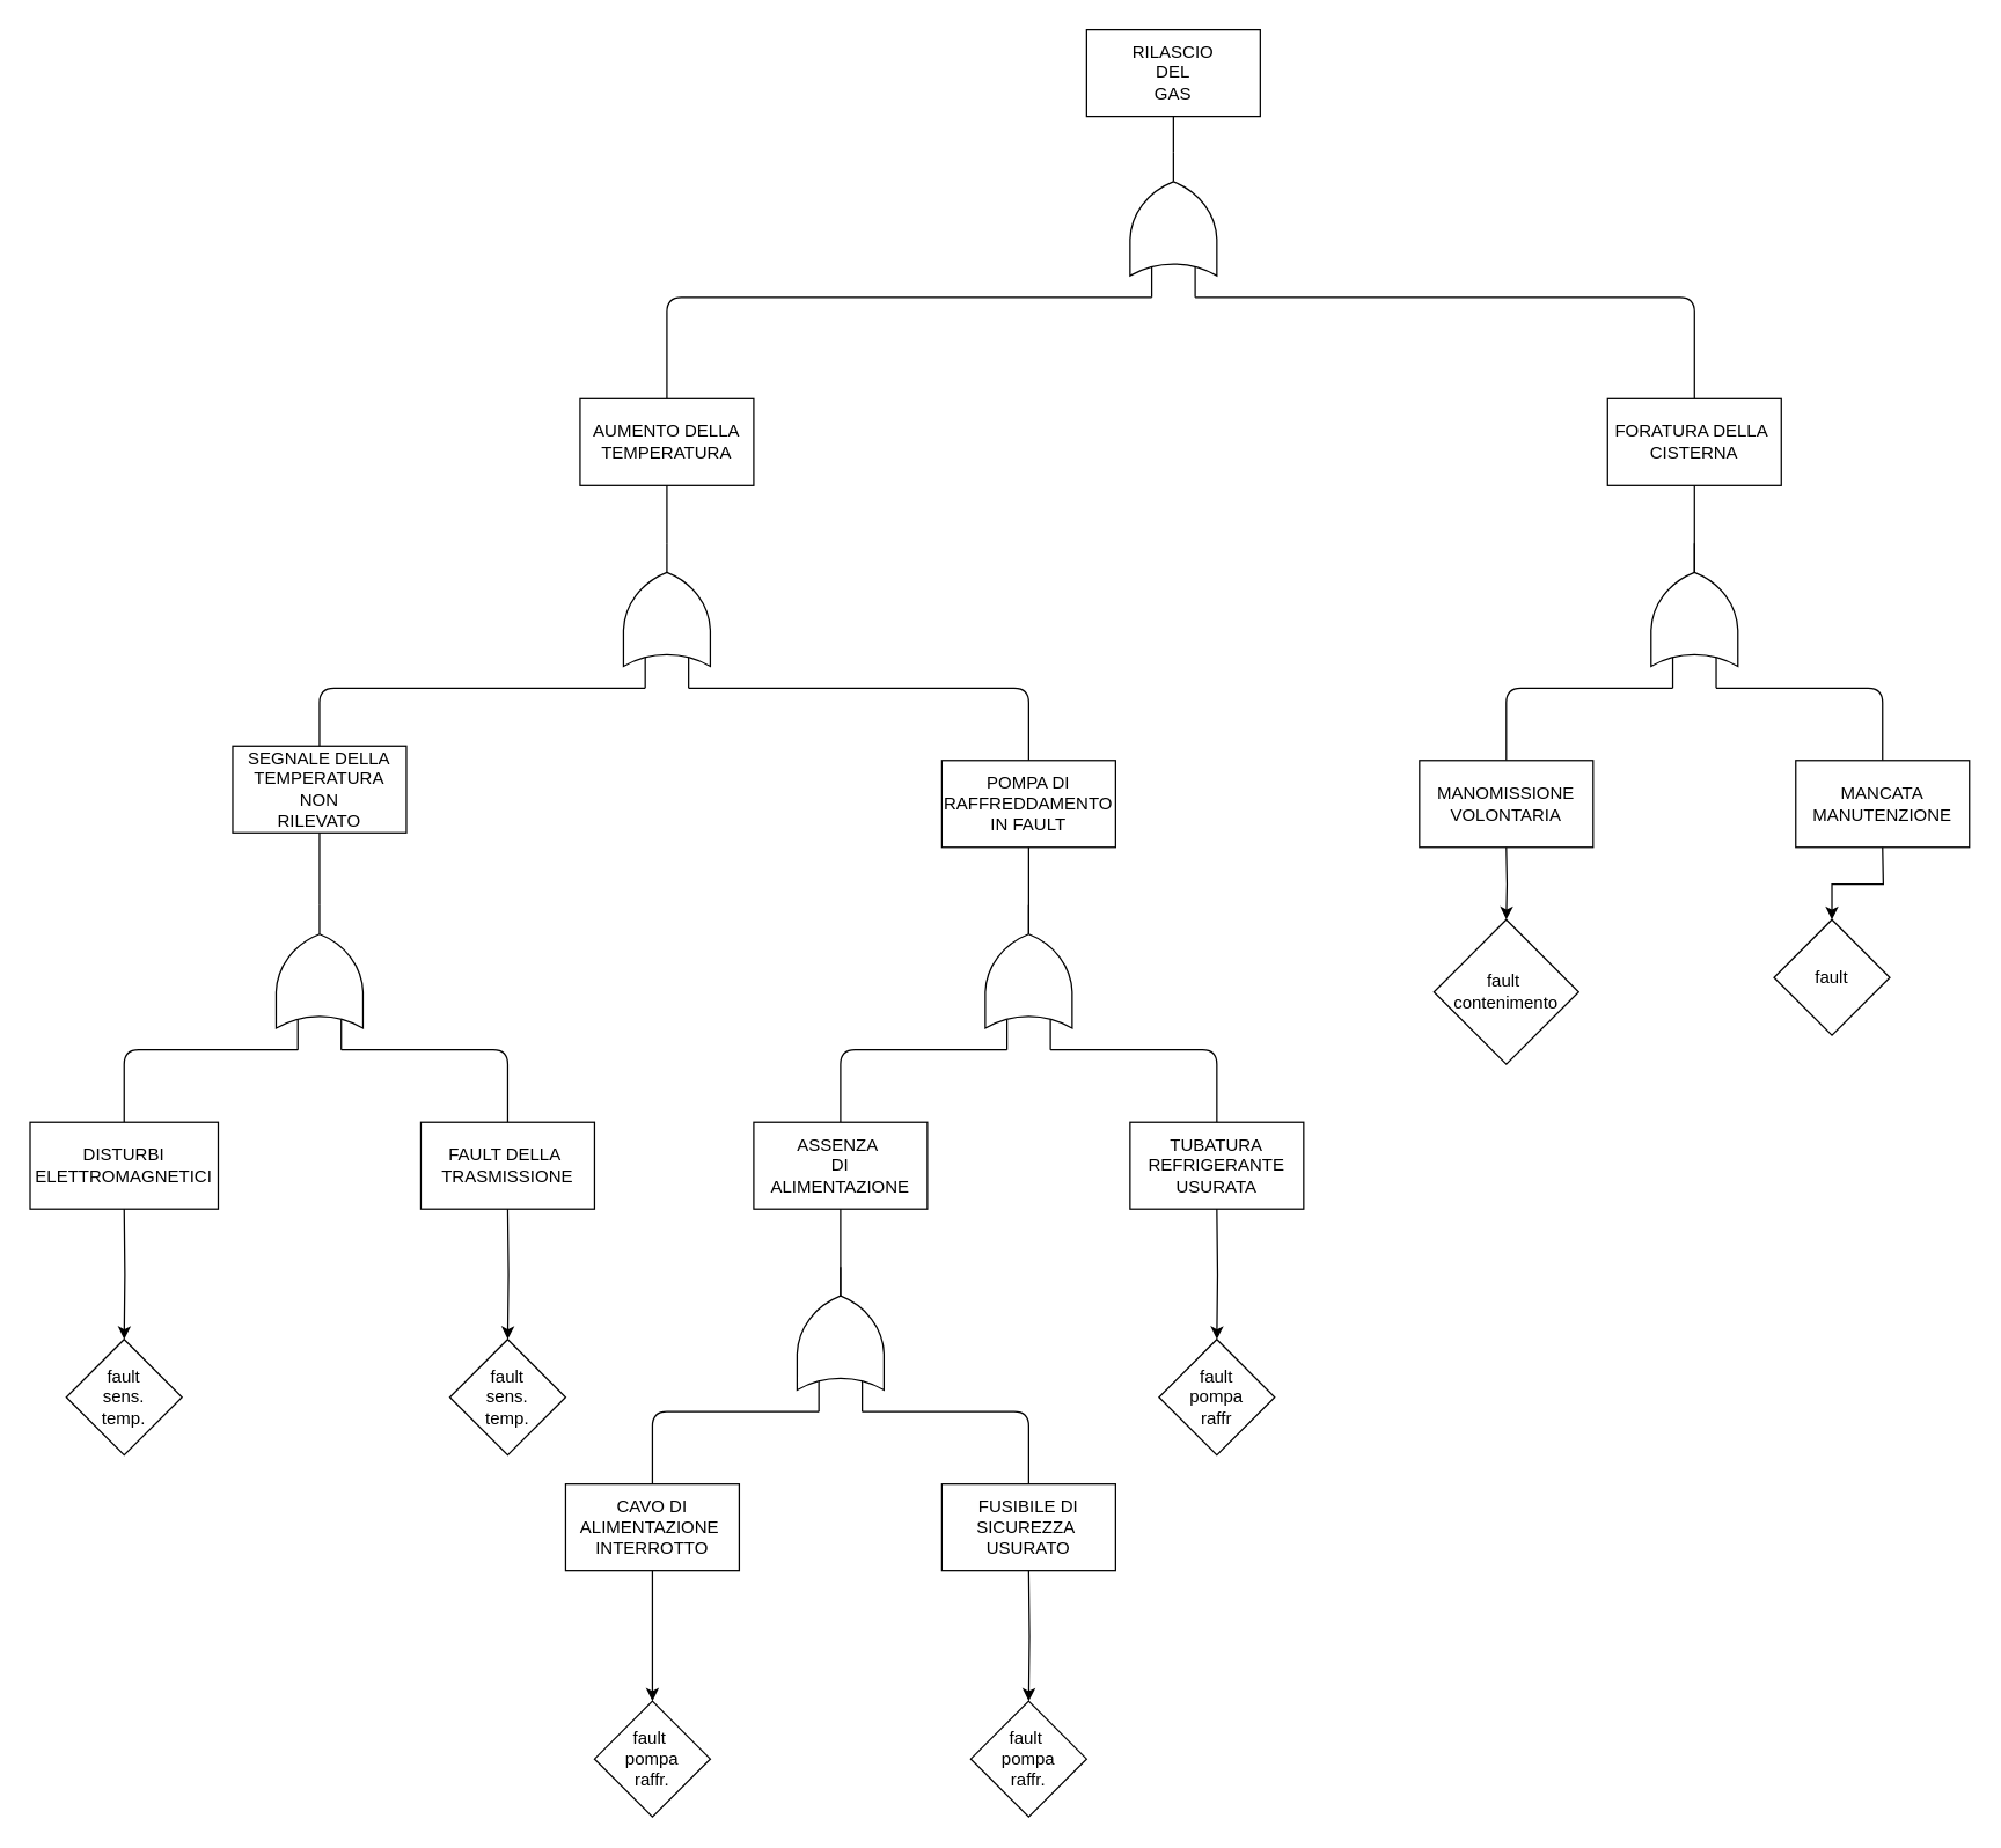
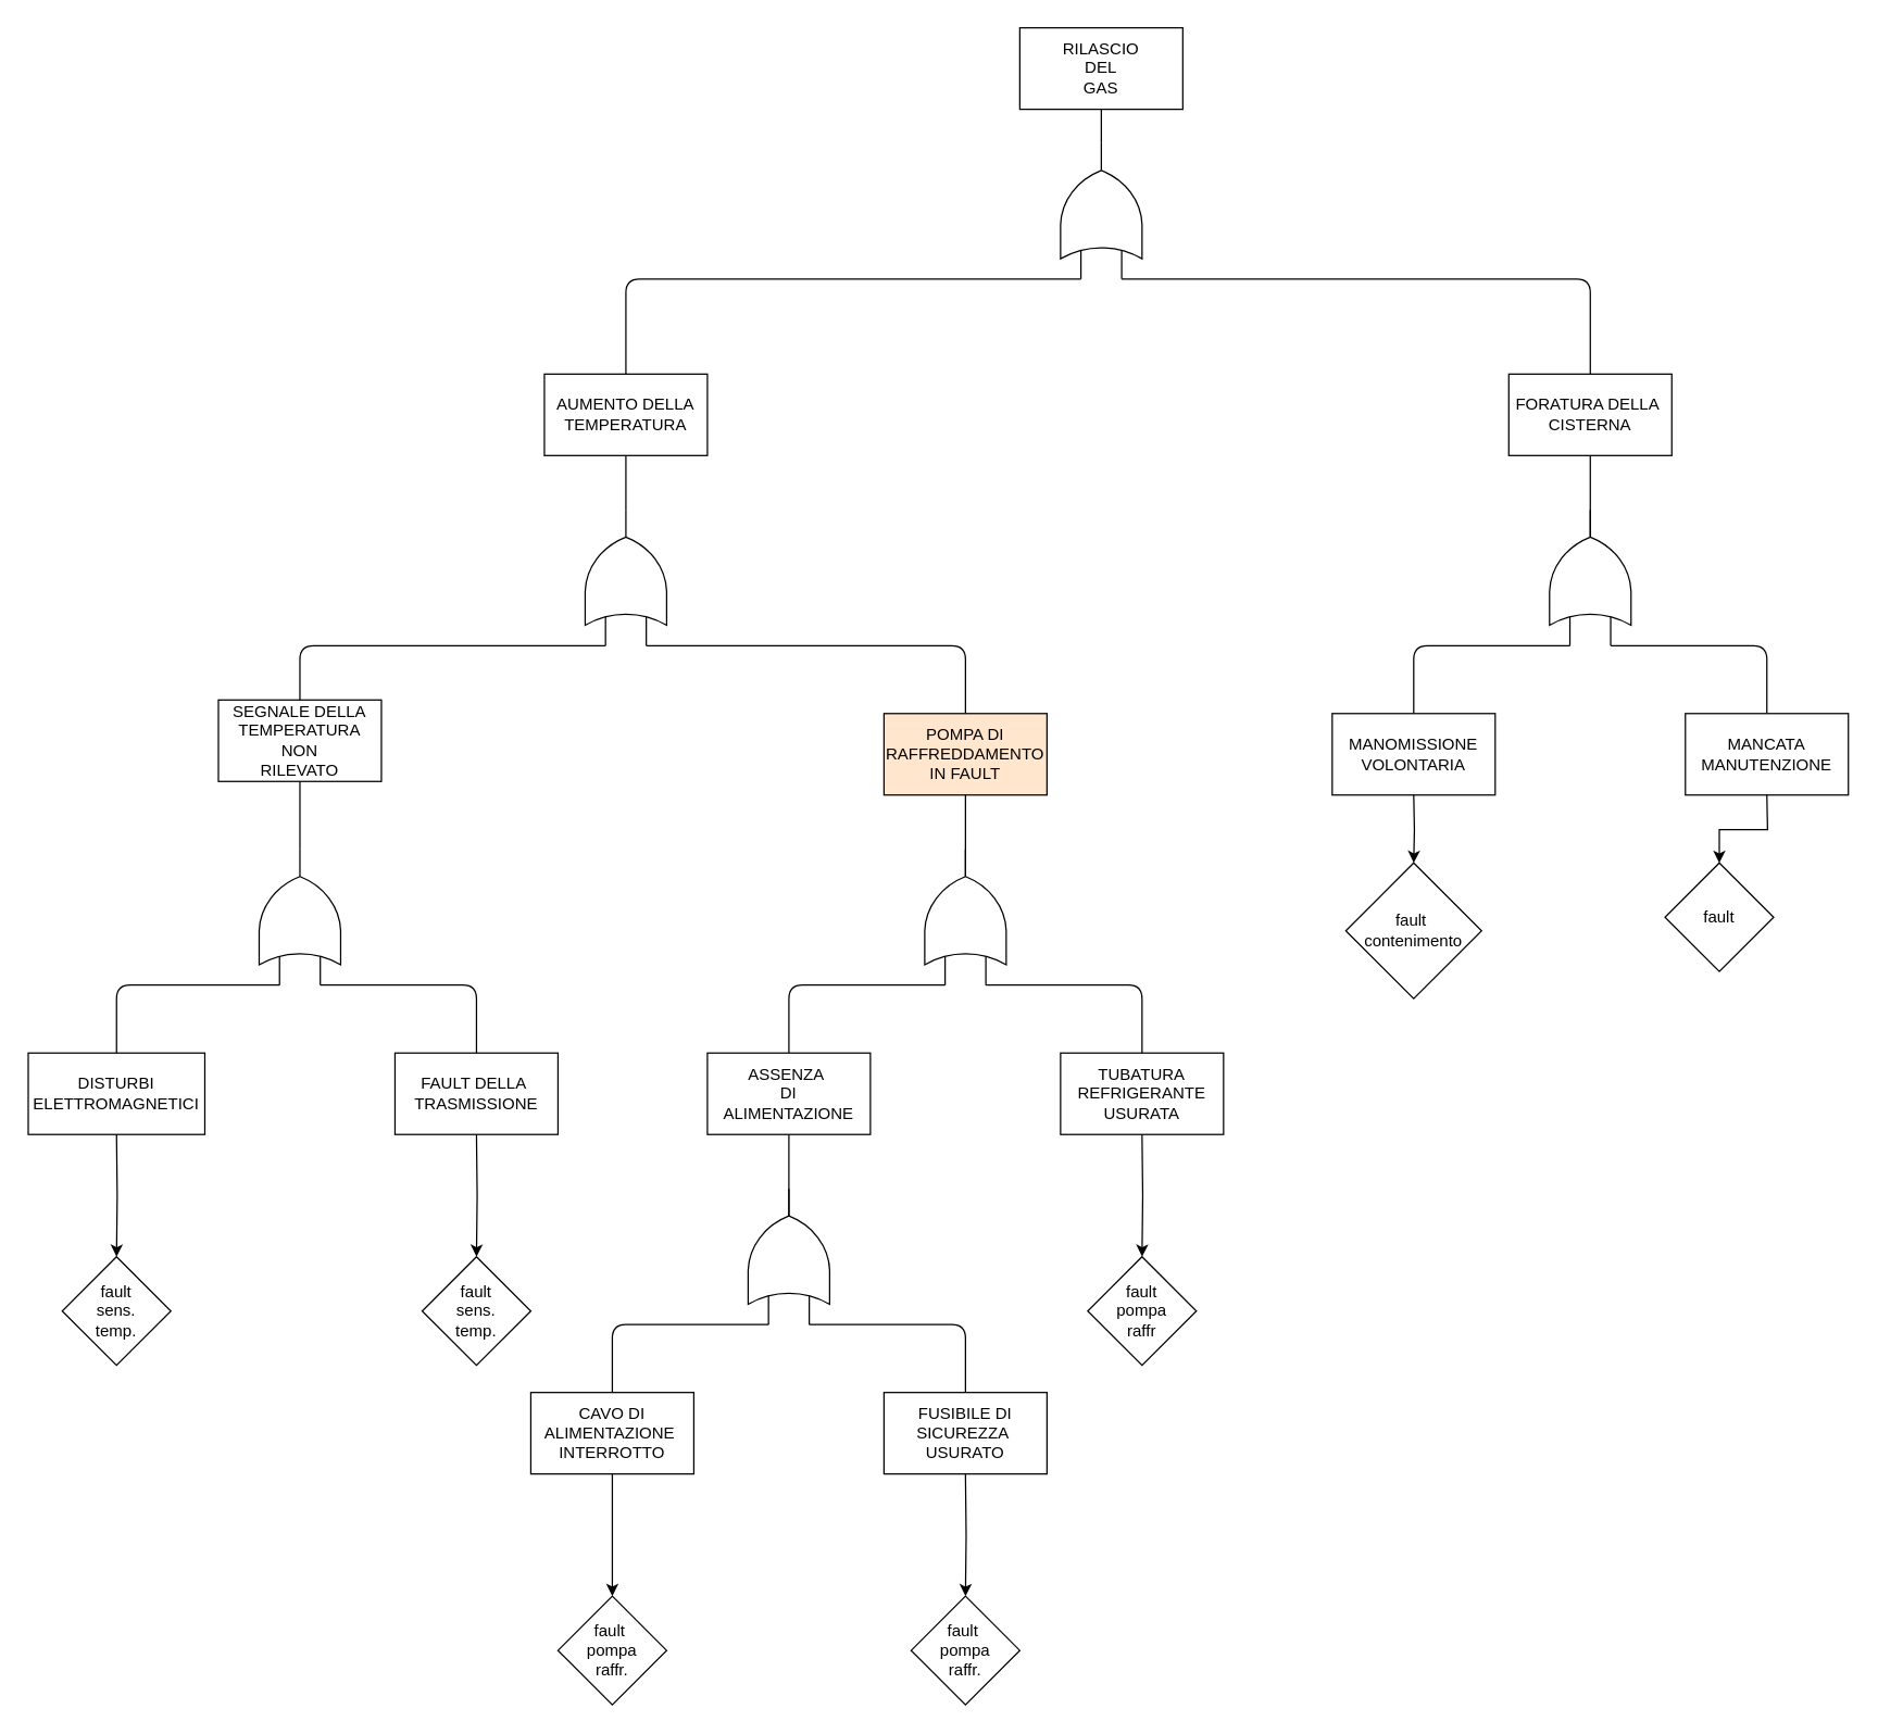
- <mxCell id="18" value="POMPA DI&lt;br&gt;RAFFREDDAMENTO&lt;br&gt;IN FAULT&lt;br&gt;" style="rounded=0;whiteSpace=wrap;html=1;" vertex="1" parent="1"><mxGeometry x="650" y="525" width="120" height="60" as="geometry" /></mxCell>
+ <mxCell id="18" value="POMPA DI&lt;br&gt;RAFFREDDAMENTO&lt;br&gt;IN FAULT&lt;br&gt;" style="rounded=0;whiteSpace=wrap;html=1;fillColor=#ffe6cc;" vertex="1" parent="1"><mxGeometry x="650" y="525" width="120" height="60" as="geometry" /></mxCell>
